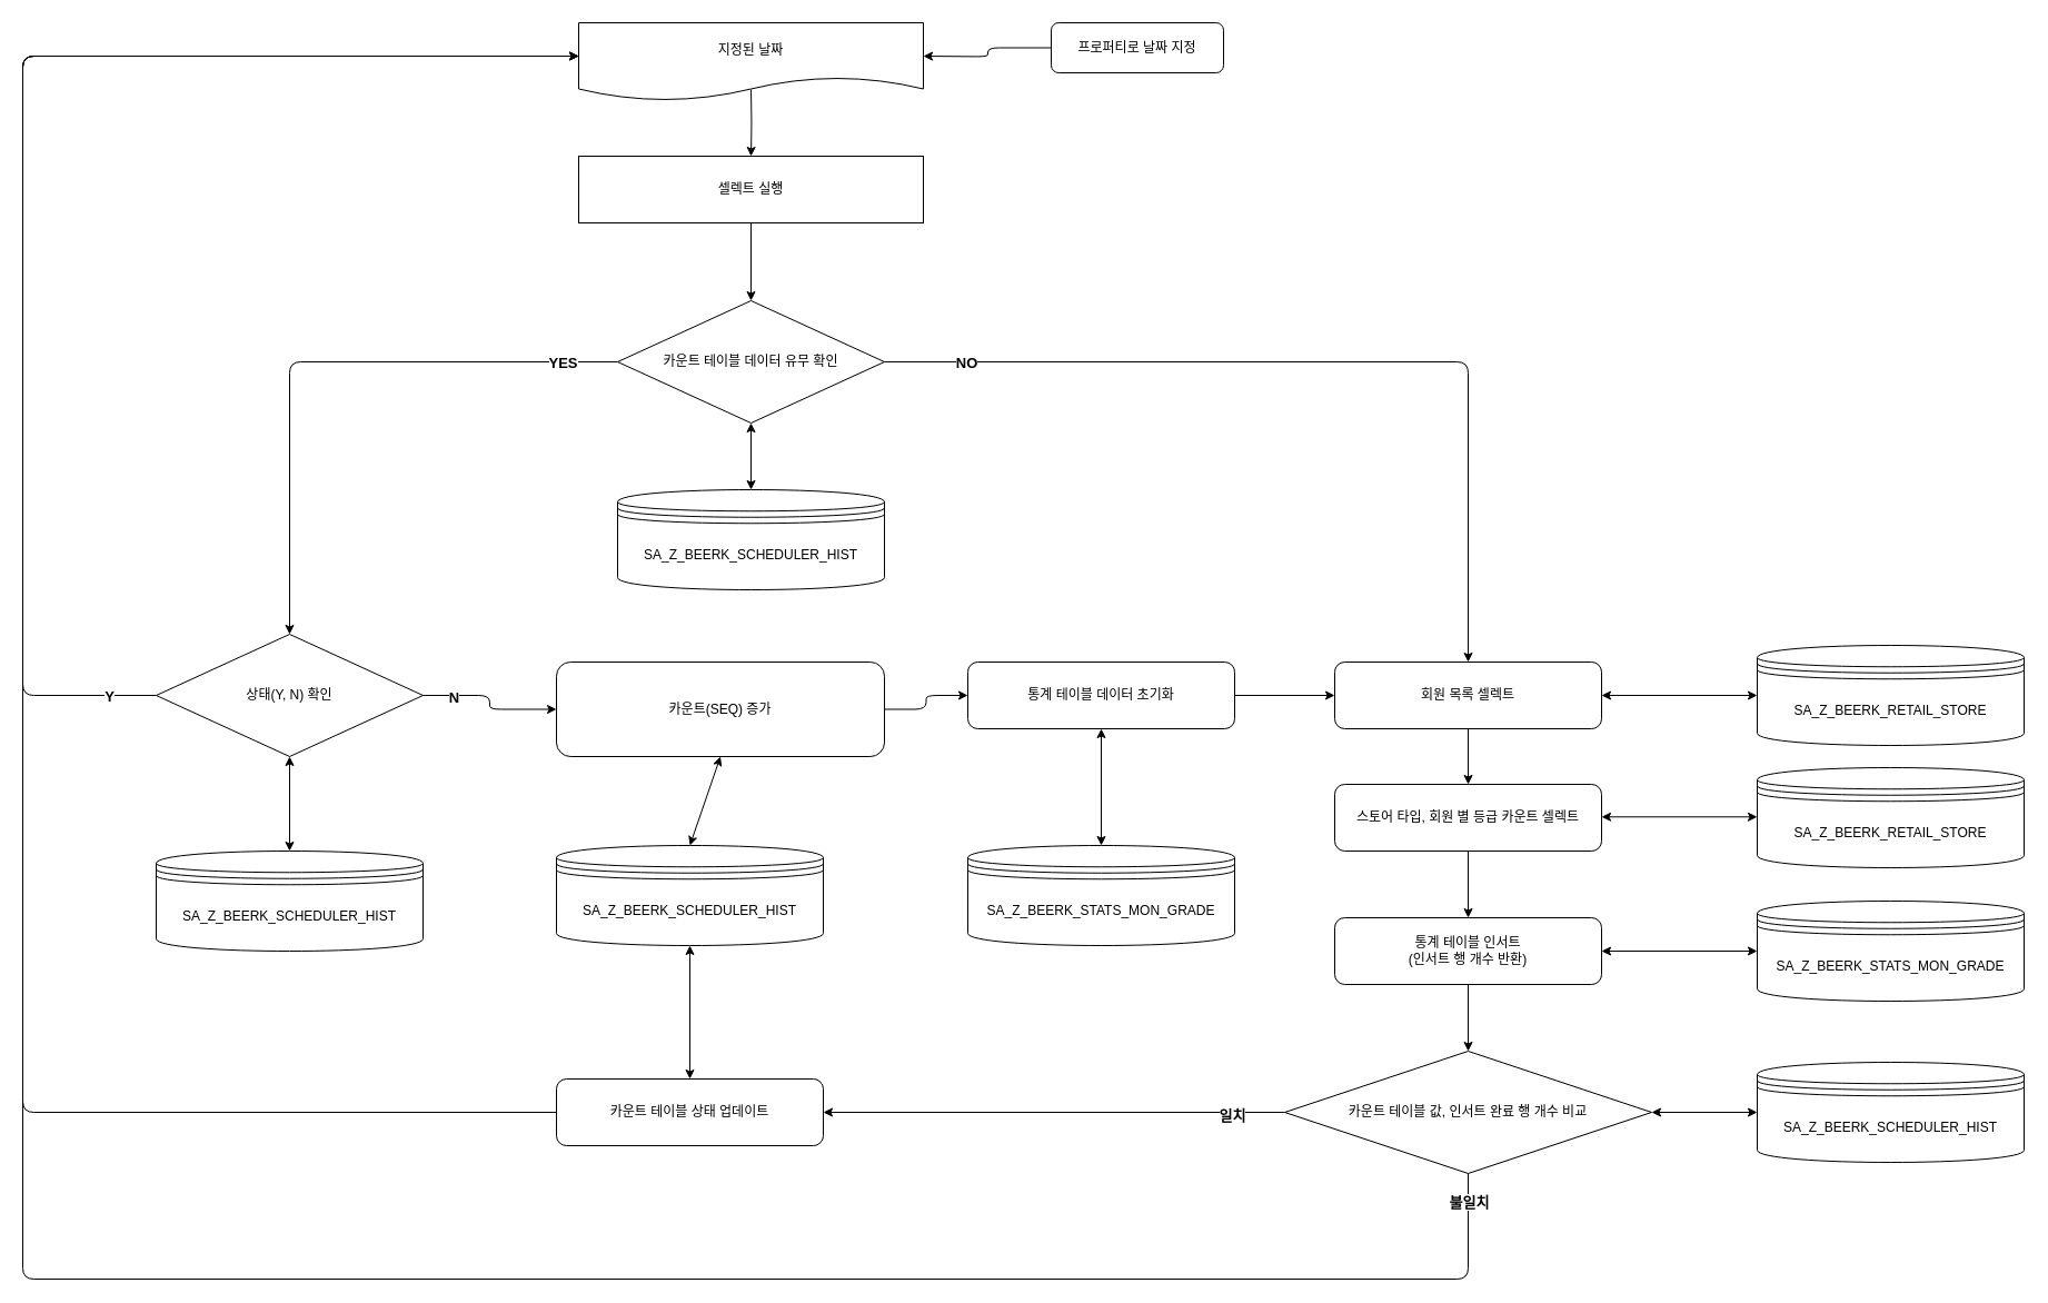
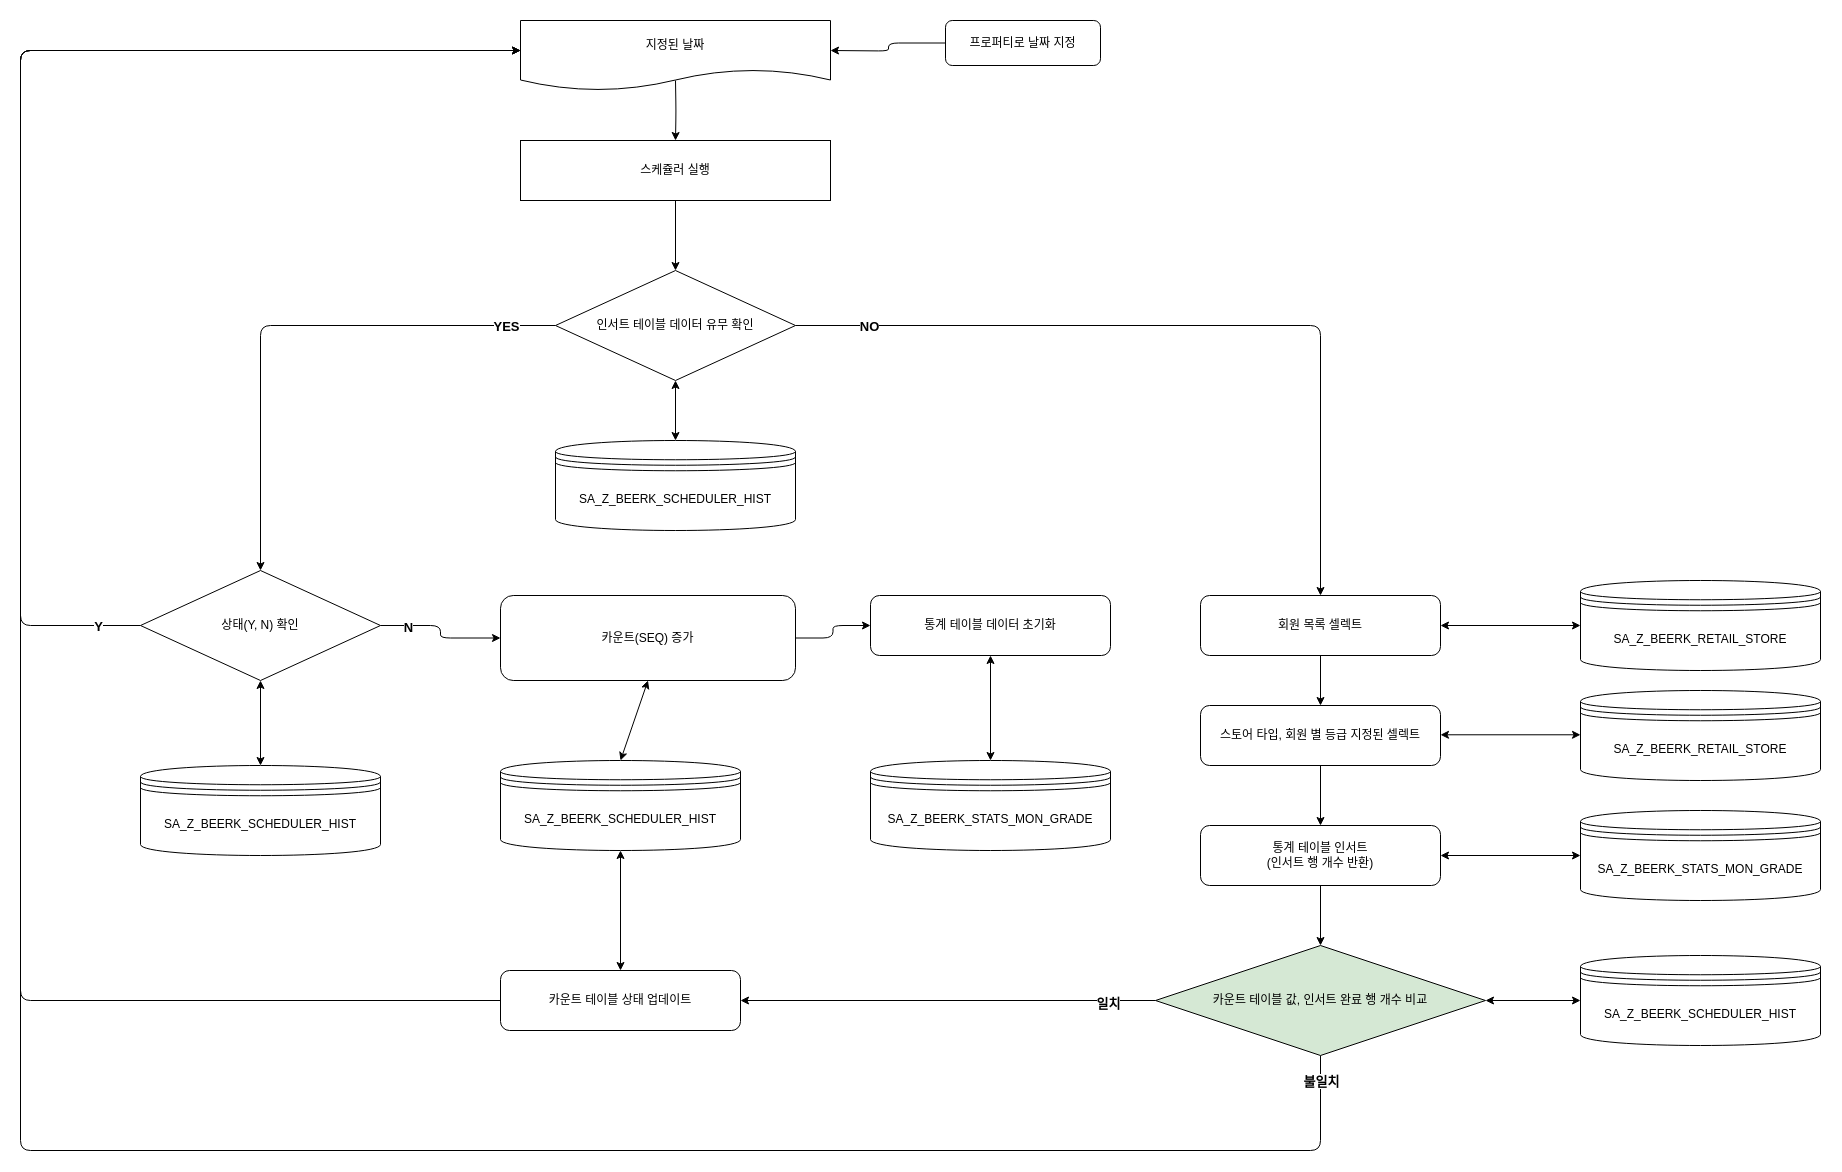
- <mxCell id="9" value="셀렉트 실행" style="rounded=0;whiteSpace=wrap;html=1;sketch=0;" parent="1" vertex="1"><mxGeometry x="520" y="140" width="310" height="60" as="geometry" /></mxCell>
+ <mxCell id="9" value="스케쥴러 실행" style="rounded=0;whiteSpace=wrap;html=1;sketch=0;" parent="1" vertex="1"><mxGeometry x="520" y="140" width="310" height="60" as="geometry" /></mxCell>
- <mxCell id="6" value="카운트 테이블 데이터 유무 확인" style="rhombus;whiteSpace=wrap;html=1;rounded=0;sketch=0;" parent="1" vertex="1"><mxGeometry x="555" y="270" width="240" height="110" as="geometry" /></mxCell>
+ <mxCell id="6" value="인서트 테이블 데이터 유무 확인" style="rhombus;whiteSpace=wrap;html=1;rounded=0;sketch=0;" parent="1" vertex="1"><mxGeometry x="555" y="270" width="240" height="110" as="geometry" /></mxCell>
- <mxCell id="21" style="edgeStyle=orthogonalEdgeStyle;curved=0;rounded=1;sketch=0;orthogonalLoop=1;jettySize=auto;html=1;entryX=0;entryY=0.5;entryDx=0;entryDy=0;" parent="1" source="22" target="13" edge="1"><mxGeometry relative="1" as="geometry" /></mxCell>
- <mxCell id="28" value="스토어 타입, 회원 별 등급 카운트 셀렉트" style="rounded=1;whiteSpace=wrap;html=1;sketch=0;" parent="1" vertex="1"><mxGeometry x="1200" y="705" width="240" height="60" as="geometry" /></mxCell>
+ <mxCell id="28" value="스토어 타입, 회원 별 등급 지정된 셀렉트" style="rounded=1;whiteSpace=wrap;html=1;sketch=0;" parent="1" vertex="1"><mxGeometry x="1200" y="705" width="240" height="60" as="geometry" /></mxCell>
- <mxCell id="33" value="카운트 테이블 값, 인서트 완료 행 개수 비교" style="rhombus;whiteSpace=wrap;html=1;rounded=0;sketch=0;fontSize=12;" parent="1" vertex="1"><mxGeometry x="1155" y="945" width="330" height="110" as="geometry" /></mxCell>
+ <mxCell id="33" value="카운트 테이블 값, 인서트 완료 행 개수 비교" style="rhombus;whiteSpace=wrap;html=1;rounded=0;sketch=0;fontSize=12;fillColor=#d5e8d4;" parent="1" vertex="1"><mxGeometry x="1155" y="945" width="330" height="110" as="geometry" /></mxCell>
